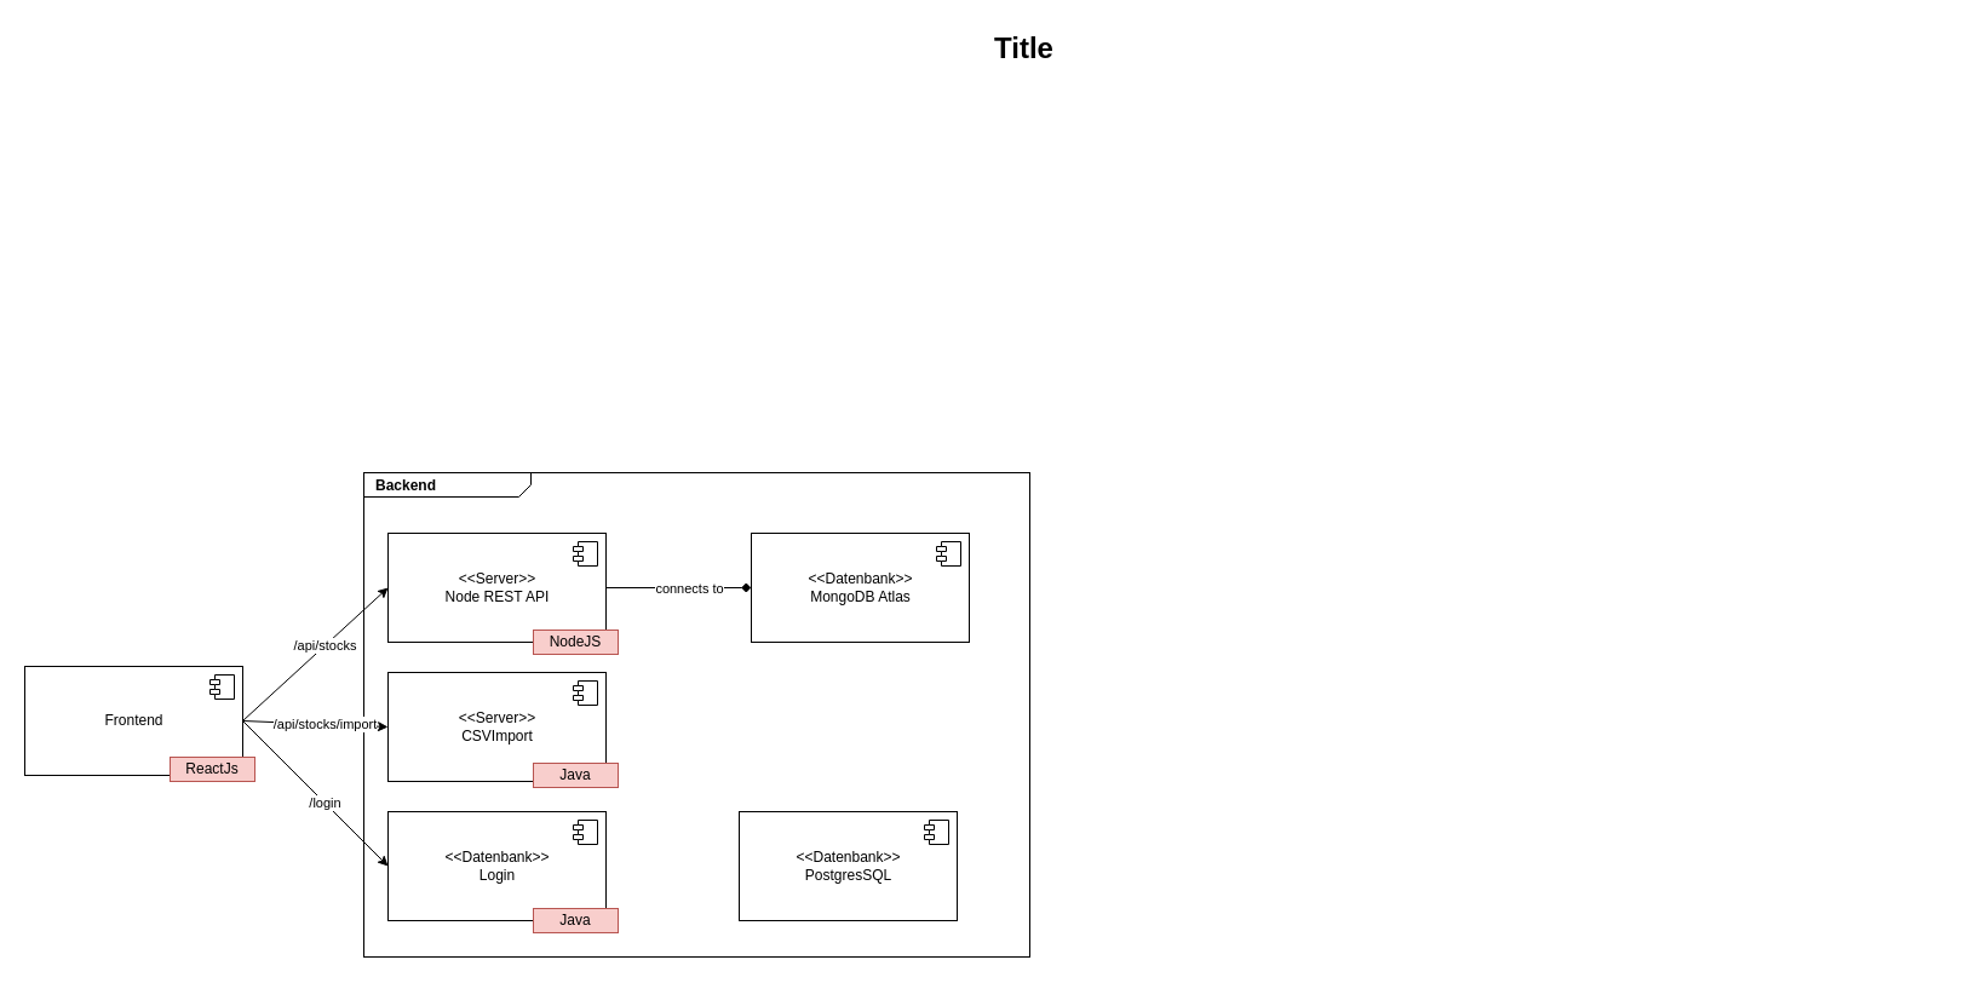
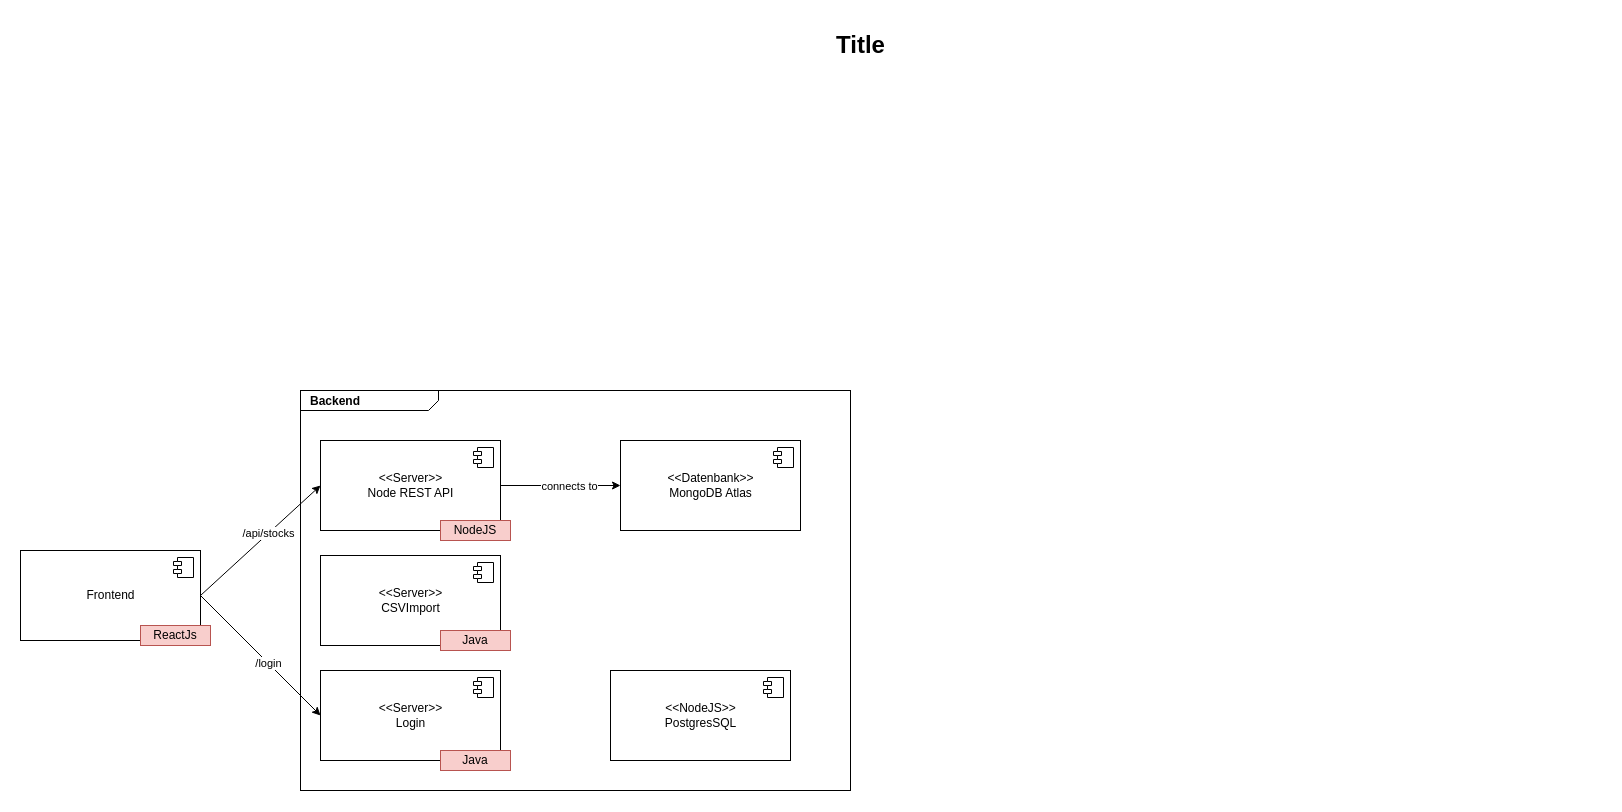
- <mxCell id="3" value="Title" style="text;strokeColor=none;fillColor=none;html=1;fontSize=24;fontStyle=1;verticalAlign=middle;align=center;" parent="1" vertex="1"><mxGeometry x="90" y="20" width="1510" height="40" as="geometry" /></mxCell>
+ <mxCell id="3" value="Title" style="text;strokeColor=none;fillColor=none;html=1;fontSize=24;fontStyle=1;verticalAlign=middle;align=center;" parent="1" vertex="1"><mxGeometry x="105" y="25" width="1510" height="40" as="geometry" /></mxCell>
- <mxCell id="8" value="" style="endArrow=diamond;html=1;exitX=1;exitY=0.5;exitDx=0;exitDy=0;entryX=0;entryY=0.5;entryDx=0;entryDy=0;" edge="1" parent="1" source="4" target="6"><mxGeometry width="50" height="50" relative="1" as="geometry"><mxPoint x="630" y="620" as="sourcePoint" /><mxPoint x="680" y="570" as="targetPoint" /><Array as="points" /></mxGeometry></mxCell>
+ <mxCell id="8" value="" style="endArrow=classic;html=1;exitX=1;exitY=0.5;exitDx=0;exitDy=0;entryX=0;entryY=0.5;entryDx=0;entryDy=0;" edge="1" parent="1" source="4" target="6"><mxGeometry width="50" height="50" relative="1" as="geometry"><mxPoint x="630" y="620" as="sourcePoint" /><mxPoint x="680" y="570" as="targetPoint" /><Array as="points" /></mxGeometry></mxCell>
- <mxCell id="16" value="" style="endArrow=classic;html=1;exitX=1;exitY=0.5;exitDx=0;exitDy=0;entryX=0;entryY=0.5;entryDx=0;entryDy=0;" edge="1" parent="1" source="12" target="10"><mxGeometry width="50" height="50" relative="1" as="geometry"><mxPoint x="210" y="605" as="sourcePoint" /><mxPoint x="330" y="605" as="targetPoint" /><Array as="points" /></mxGeometry></mxCell>
- <mxCell id="17" value="/api/stocks/import" style="edgeLabel;html=1;align=center;verticalAlign=middle;resizable=0;points=[];" vertex="1" connectable="0" parent="16"><mxGeometry x="0.13" relative="1" as="geometry"><mxPoint as="offset" /></mxGeometry></mxCell>
- <mxCell id="18" value="&amp;lt;&amp;lt;Datenbank&amp;gt;&amp;gt;&lt;br&gt;Login" style="html=1;dropTarget=0;" vertex="1" parent="1"><mxGeometry x="320" y="670" width="180" height="90" as="geometry" /></mxCell>
+ <mxCell id="18" value="&amp;lt;&amp;lt;Server&amp;gt;&amp;gt;&lt;br&gt;Login" style="html=1;dropTarget=0;" vertex="1" parent="1"><mxGeometry x="320" y="670" width="180" height="90" as="geometry" /></mxCell>
- <mxCell id="22" value="&amp;lt;&amp;lt;Datenbank&amp;gt;&amp;gt;&lt;br&gt;PostgresSQL" style="html=1;dropTarget=0;" vertex="1" parent="1"><mxGeometry x="610" y="670" width="180" height="90" as="geometry" /></mxCell>
+ <mxCell id="22" value="&amp;lt;&amp;lt;NodeJS&amp;gt;&amp;gt;&lt;br&gt;PostgresSQL" style="html=1;dropTarget=0;" vertex="1" parent="1"><mxGeometry x="610" y="670" width="180" height="90" as="geometry" /></mxCell>
